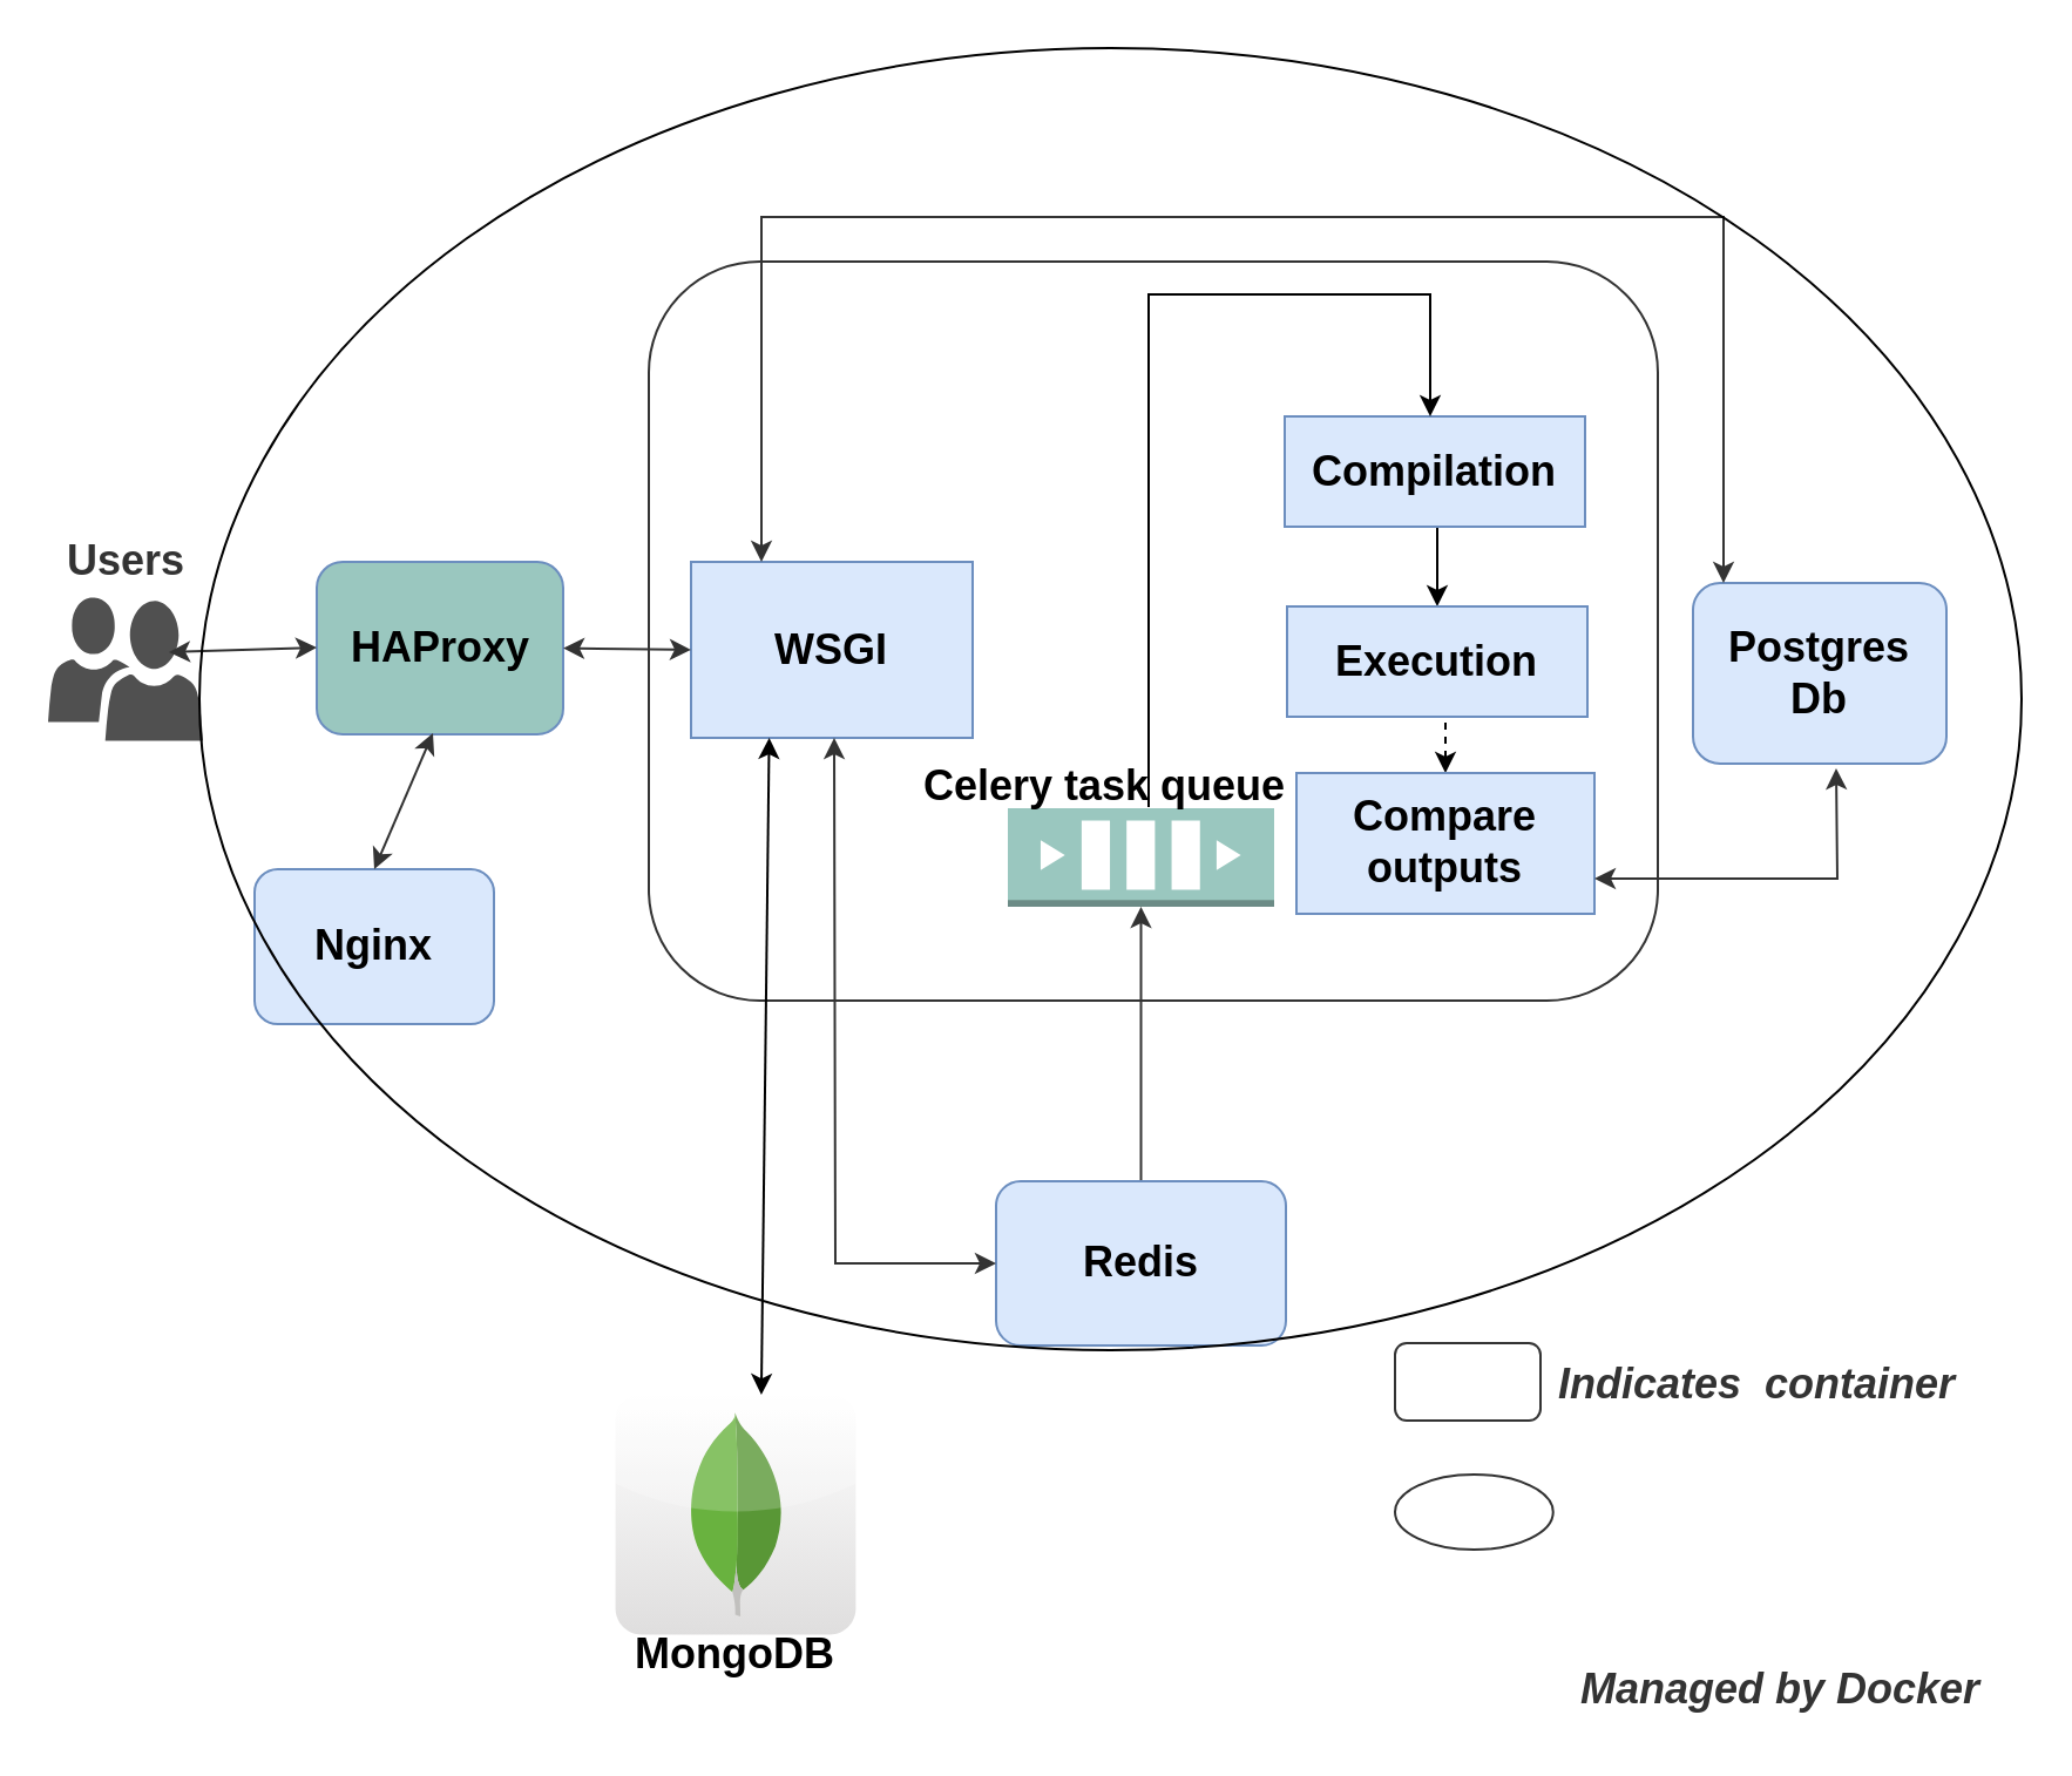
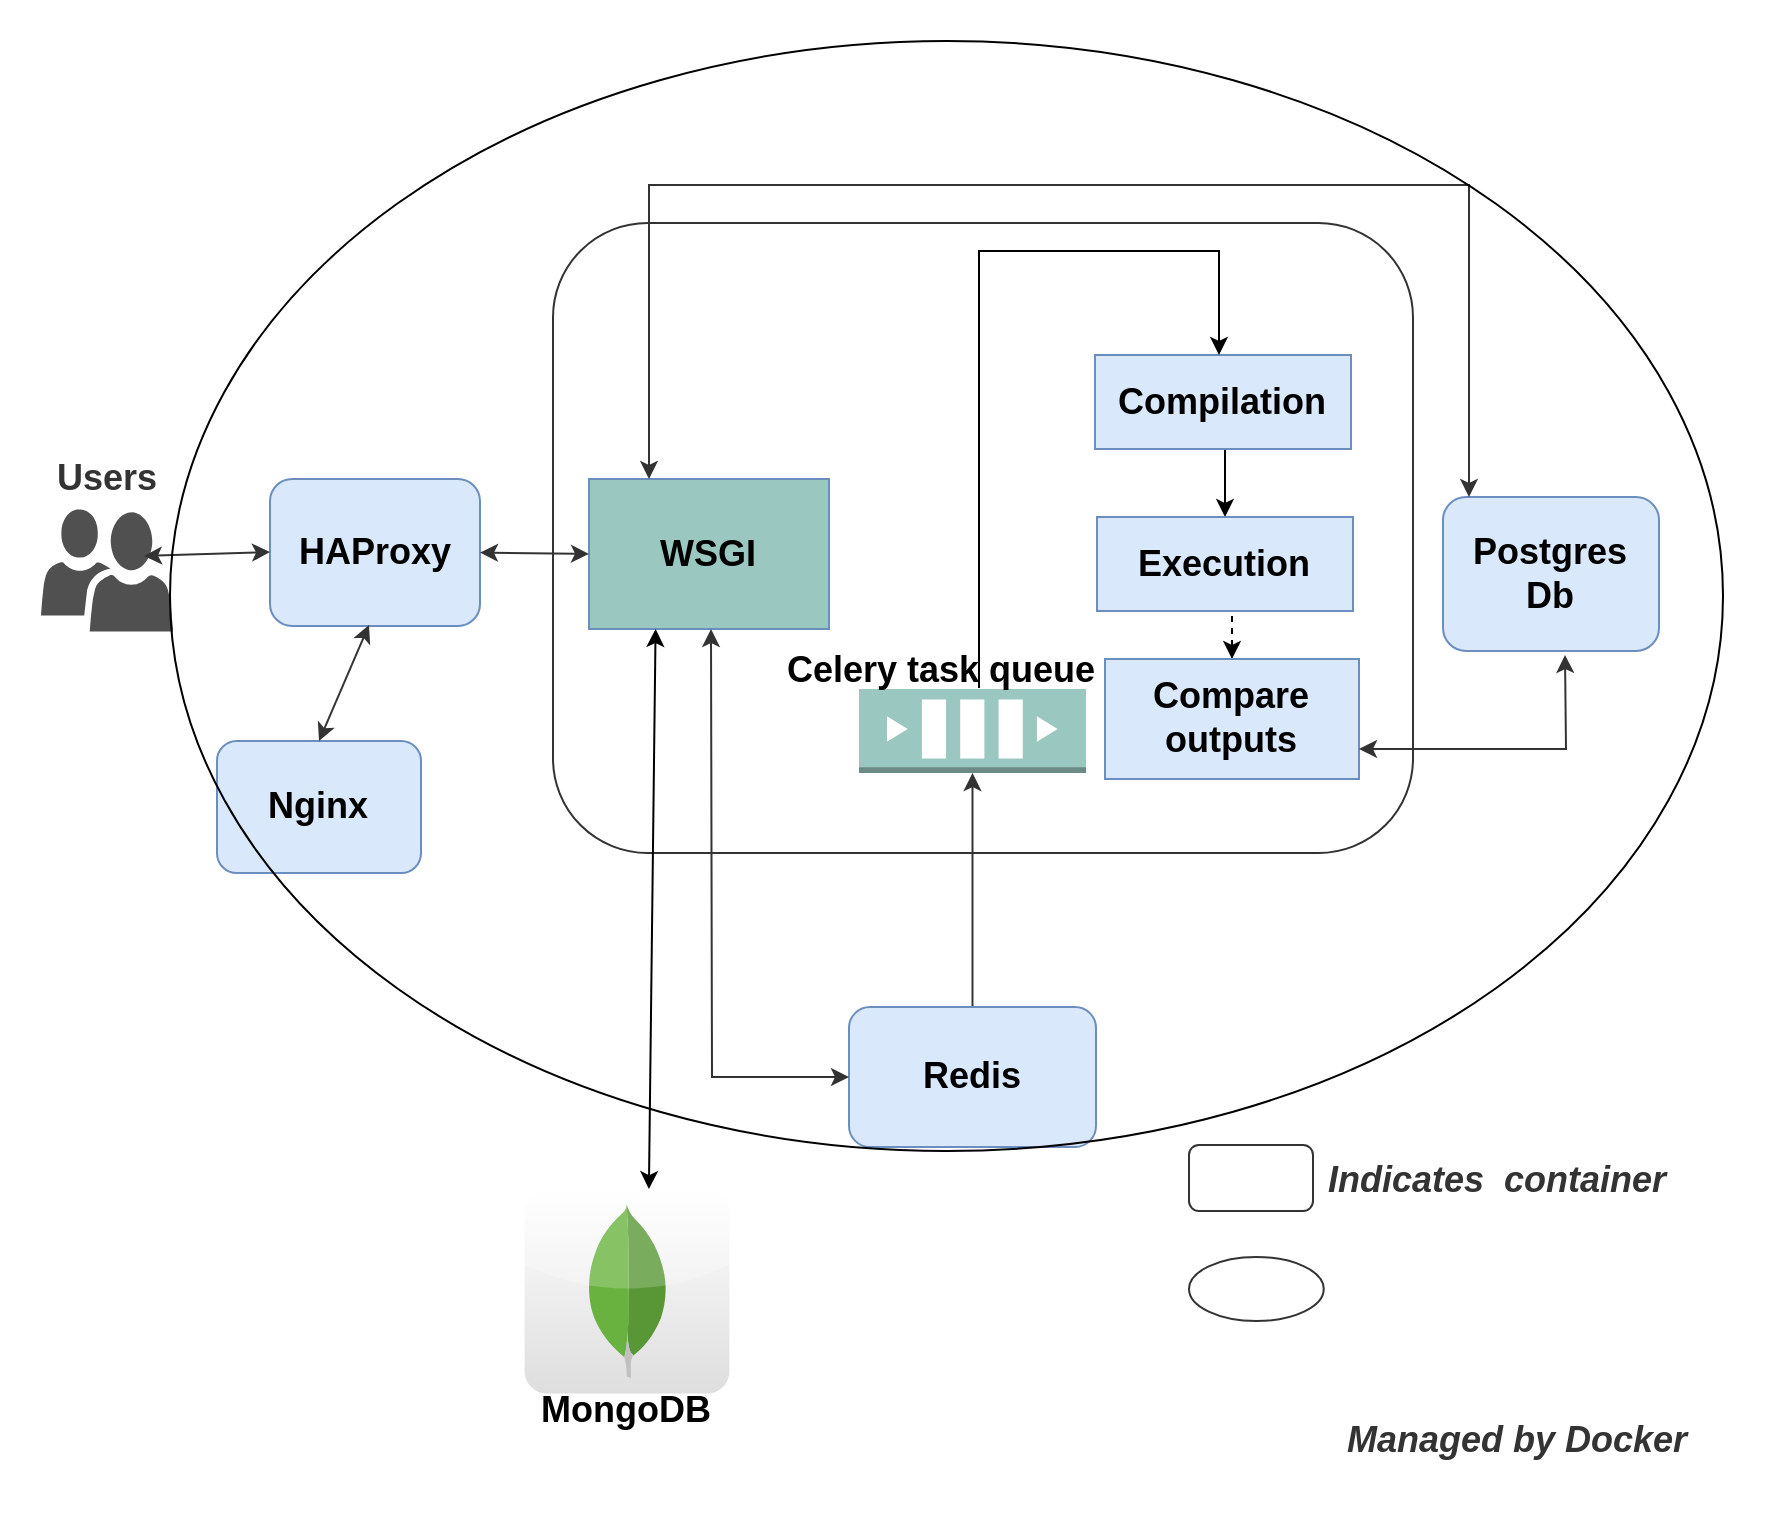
- <mxCell id="2" value="&lt;b&gt;&lt;font style=&quot;font-size: 18px;&quot;&gt;HAProxy&lt;/font&gt;&lt;/b&gt;" style="rounded=1;whiteSpace=wrap;html=1;fillColor=#9ac7bf;strokeColor=#6c8ebf;" vertex="1" parent="1"><mxGeometry x="134.5" y="239" width="105" height="73.5" as="geometry" /></mxCell>
+ <mxCell id="2" value="&lt;b&gt;&lt;font style=&quot;font-size: 18px;&quot;&gt;HAProxy&lt;/font&gt;&lt;/b&gt;" style="rounded=1;whiteSpace=wrap;html=1;fillColor=#dae8fc;strokeColor=#6c8ebf;" vertex="1" parent="1"><mxGeometry x="134.5" y="239" width="105" height="73.5" as="geometry" /></mxCell>
- <mxCell id="10" value="&lt;span style=&quot;&quot;&gt;&lt;b&gt;&lt;font style=&quot;font-size: 18px;&quot;&gt;WSGI&lt;/font&gt;&lt;/b&gt;&lt;/span&gt;" style="rounded=0;whiteSpace=wrap;html=1;fillColor=#dae8fc;strokeColor=#6c8ebf;" vertex="1" parent="1"><mxGeometry x="294" y="239" width="120" height="75" as="geometry" /></mxCell>
+ <mxCell id="10" value="&lt;span style=&quot;&quot;&gt;&lt;b&gt;&lt;font style=&quot;font-size: 18px;&quot;&gt;WSGI&lt;/font&gt;&lt;/b&gt;&lt;/span&gt;" style="rounded=0;whiteSpace=wrap;html=1;fillColor=#9ac7bf;strokeColor=#6c8ebf;" vertex="1" parent="1"><mxGeometry x="294" y="239" width="120" height="75" as="geometry" /></mxCell>
